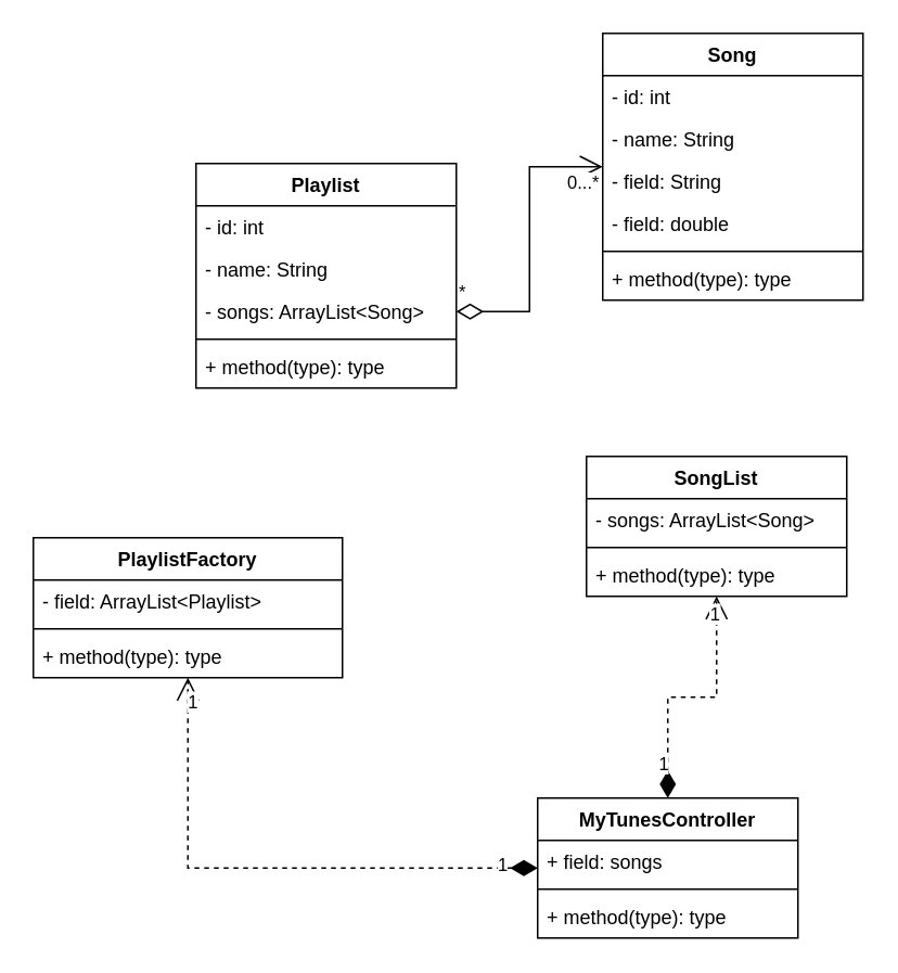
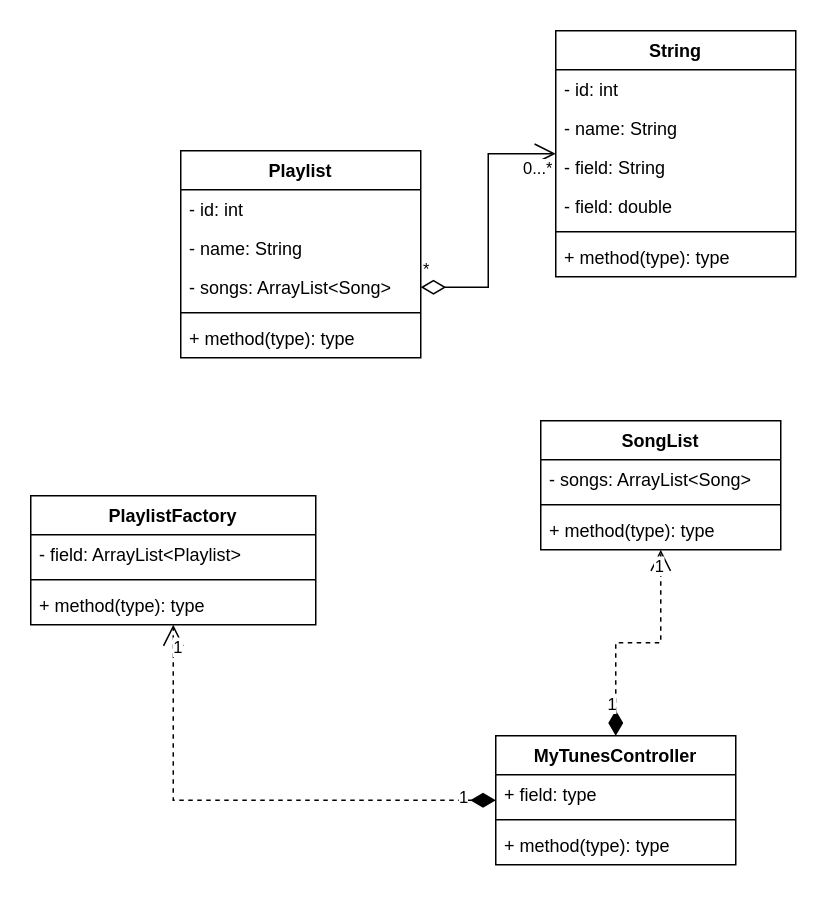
- <mxCell id="2" value="Song" style="swimlane;fontStyle=1;align=center;verticalAlign=top;childLayout=stackLayout;horizontal=1;startSize=26;horizontalStack=0;resizeParent=1;resizeParentMax=0;resizeLast=0;collapsible=1;marginBottom=0;whiteSpace=wrap;html=1;" vertex="1" parent="1"><mxGeometry x="370" y="20" width="160" height="164" as="geometry" /></mxCell>
+ <mxCell id="2" value="String" style="swimlane;fontStyle=1;align=center;verticalAlign=top;childLayout=stackLayout;horizontal=1;startSize=26;horizontalStack=0;resizeParent=1;resizeParentMax=0;resizeLast=0;collapsible=1;marginBottom=0;whiteSpace=wrap;html=1;" vertex="1" parent="1"><mxGeometry x="370" y="20" width="160" height="164" as="geometry" /></mxCell>
- <mxCell id="20" value="+ field: songs" style="text;strokeColor=none;fillColor=none;align=left;verticalAlign=top;spacingLeft=4;spacingRight=4;overflow=hidden;rotatable=0;points=[[0,0.5],[1,0.5]];portConstraint=eastwest;whiteSpace=wrap;html=1;" vertex="1" parent="19"><mxGeometry y="26" width="160" height="26" as="geometry" /></mxCell>
+ <mxCell id="20" value="+ field: type" style="text;strokeColor=none;fillColor=none;align=left;verticalAlign=top;spacingLeft=4;spacingRight=4;overflow=hidden;rotatable=0;points=[[0,0.5],[1,0.5]];portConstraint=eastwest;whiteSpace=wrap;html=1;" vertex="1" parent="19"><mxGeometry y="26" width="160" height="26" as="geometry" /></mxCell>
